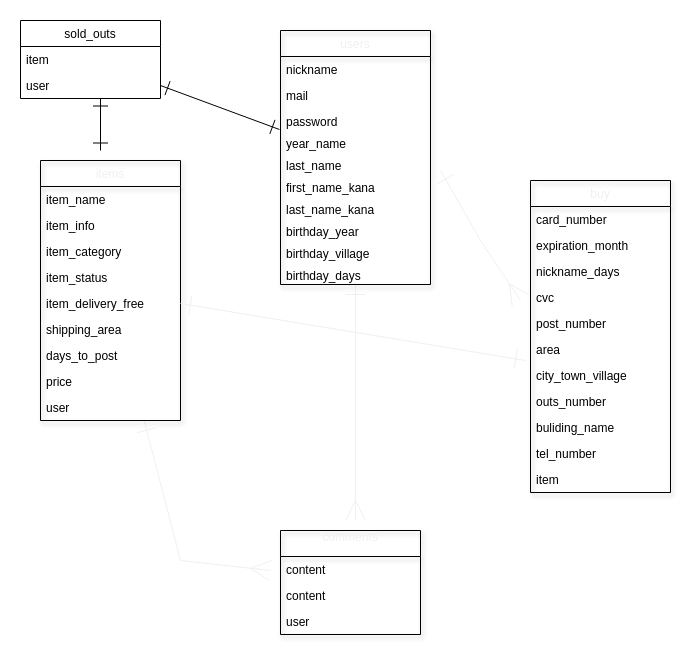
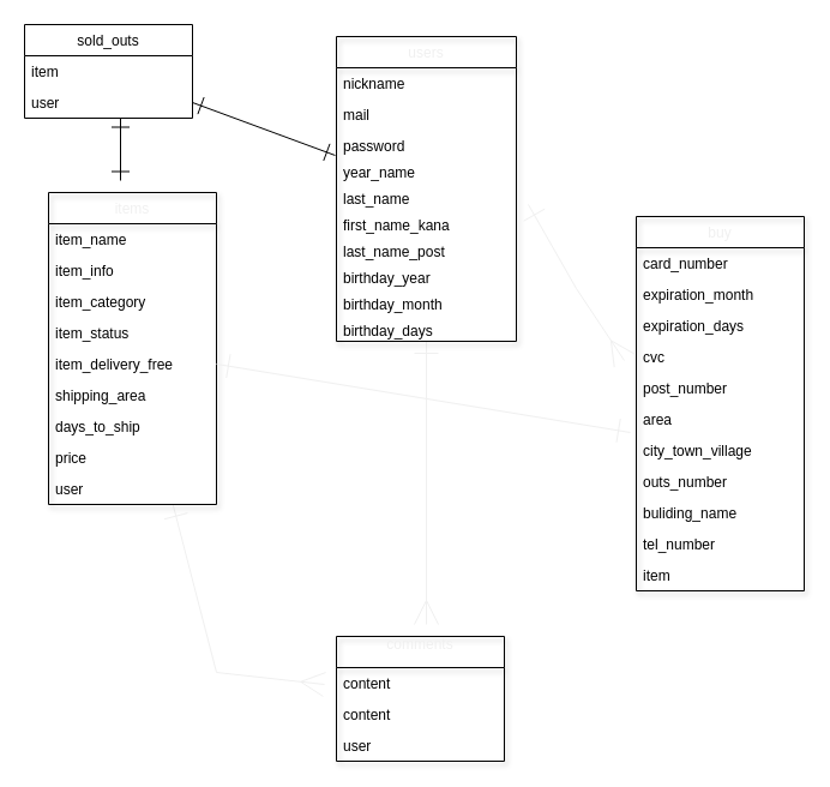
- <mxCell id="10" value="last_name_kana" style="text;strokeColor=none;fillColor=none;align=left;verticalAlign=top;spacingLeft=4;spacingRight=4;overflow=hidden;rotatable=0;points=[[0,0.5],[1,0.5]];portConstraint=eastwest;" parent="3" vertex="1"><mxGeometry y="166" width="150" height="22" as="geometry" /></mxCell>
+ <mxCell id="10" value="last_name_post" style="text;strokeColor=none;fillColor=none;align=left;verticalAlign=top;spacingLeft=4;spacingRight=4;overflow=hidden;rotatable=0;points=[[0,0.5],[1,0.5]];portConstraint=eastwest;" parent="3" vertex="1"><mxGeometry y="166" width="150" height="22" as="geometry" /></mxCell>
- <mxCell id="12" value="birthday_village" style="text;strokeColor=none;fillColor=none;align=left;verticalAlign=top;spacingLeft=4;spacingRight=4;overflow=hidden;rotatable=0;points=[[0,0.5],[1,0.5]];portConstraint=eastwest;" parent="3" vertex="1"><mxGeometry y="210" width="150" height="22" as="geometry" /></mxCell>
+ <mxCell id="12" value="birthday_month" style="text;strokeColor=none;fillColor=none;align=left;verticalAlign=top;spacingLeft=4;spacingRight=4;overflow=hidden;rotatable=0;points=[[0,0.5],[1,0.5]];portConstraint=eastwest;" parent="3" vertex="1"><mxGeometry y="210" width="150" height="22" as="geometry" /></mxCell>
- <mxCell id="28" value="nickname_days" style="text;strokeColor=none;fillColor=none;align=left;verticalAlign=top;spacingLeft=4;spacingRight=4;overflow=hidden;rotatable=0;points=[[0,0.5],[1,0.5]];portConstraint=eastwest;" parent="25" vertex="1"><mxGeometry y="78" width="140" height="26" as="geometry" /></mxCell>
+ <mxCell id="28" value="expiration_days" style="text;strokeColor=none;fillColor=none;align=left;verticalAlign=top;spacingLeft=4;spacingRight=4;overflow=hidden;rotatable=0;points=[[0,0.5],[1,0.5]];portConstraint=eastwest;" parent="25" vertex="1"><mxGeometry y="78" width="140" height="26" as="geometry" /></mxCell>
- <mxCell id="22" value="days_to_post" style="text;strokeColor=none;fillColor=none;align=left;verticalAlign=top;spacingLeft=4;spacingRight=4;overflow=hidden;rotatable=0;points=[[0,0.5],[1,0.5]];portConstraint=eastwest;" parent="15" vertex="1"><mxGeometry y="182" width="140" height="26" as="geometry" /></mxCell>
+ <mxCell id="22" value="days_to_ship" style="text;strokeColor=none;fillColor=none;align=left;verticalAlign=top;spacingLeft=4;spacingRight=4;overflow=hidden;rotatable=0;points=[[0,0.5],[1,0.5]];portConstraint=eastwest;" parent="15" vertex="1"><mxGeometry y="182" width="140" height="26" as="geometry" /></mxCell>
